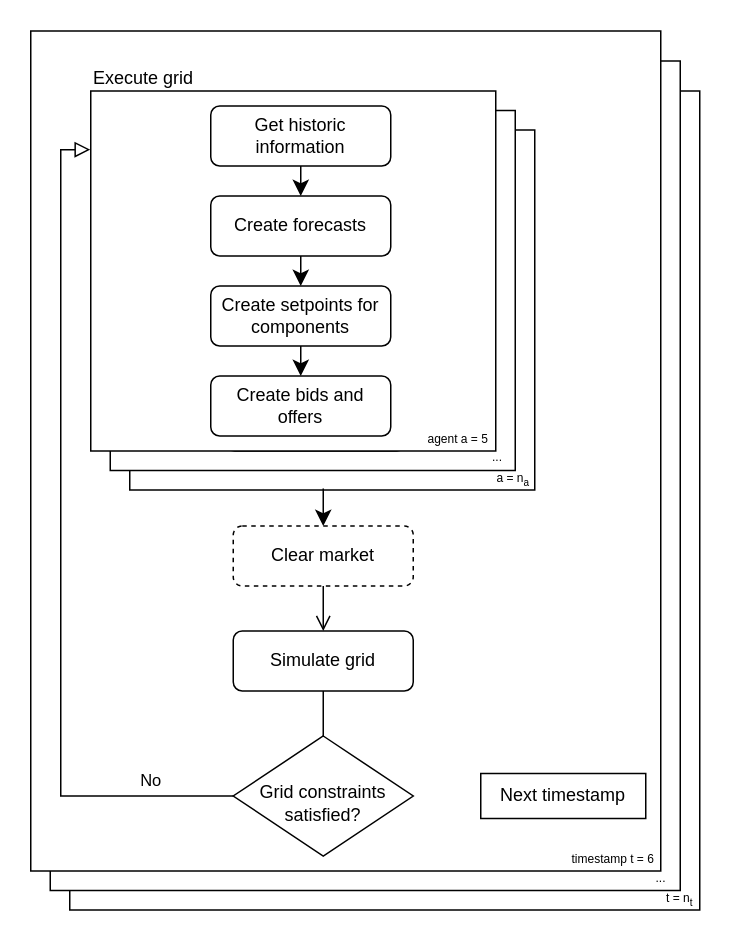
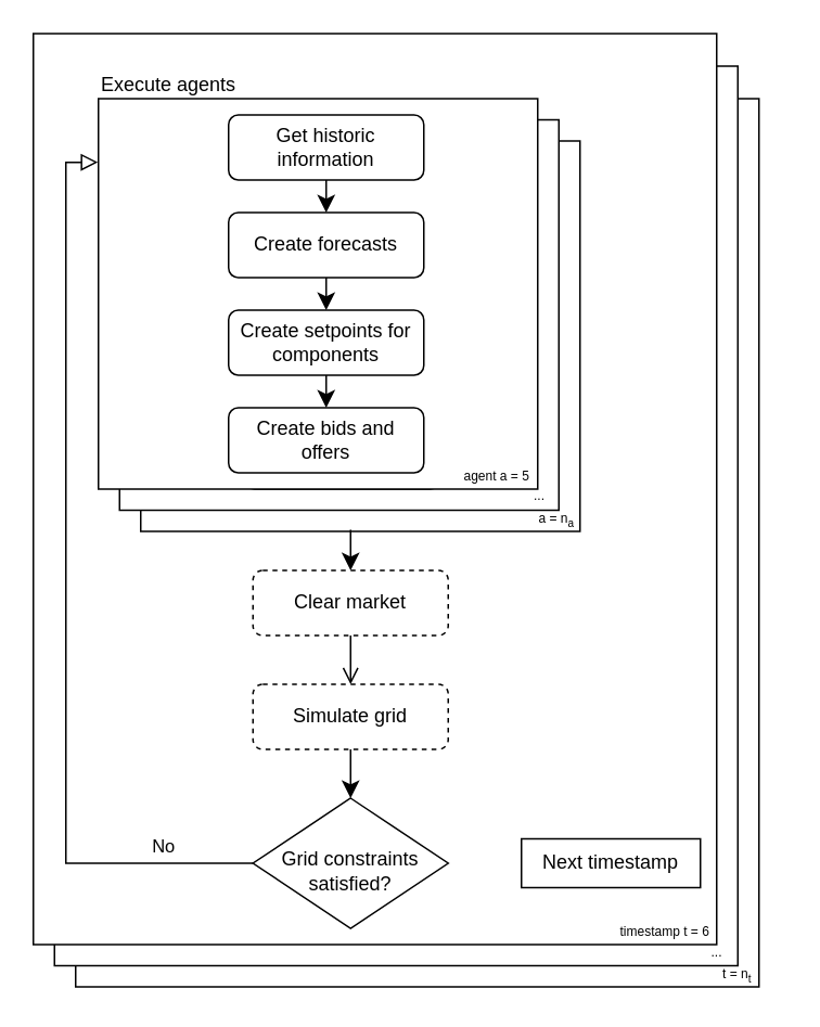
- <mxCell id="26" value="&lt;font style=&quot;font-size: 12px;&quot;&gt;Execute grid&lt;br&gt;&lt;/font&gt;" style="text;html=1;align=left;verticalAlign=middle;whiteSpace=wrap;rounded=0;fontSize=16;movable=1;resizable=1;rotatable=1;deletable=1;editable=1;locked=0;connectable=1;" parent="1" vertex="1"><mxGeometry x="60" y="40" width="150" height="20" as="geometry" /></mxCell>
+ <mxCell id="26" value="&lt;font style=&quot;font-size: 12px;&quot;&gt;Execute agents&lt;br&gt;&lt;/font&gt;" style="text;html=1;align=left;verticalAlign=middle;whiteSpace=wrap;rounded=0;fontSize=16;movable=1;resizable=1;rotatable=1;deletable=1;editable=1;locked=0;connectable=1;" parent="1" vertex="1"><mxGeometry x="60" y="40" width="150" height="20" as="geometry" /></mxCell>
- <mxCell id="39" value="Simulate grid" style="rounded=1;whiteSpace=wrap;html=1;fontSize=12;glass=0;strokeWidth=1;shadow=0;" parent="1" vertex="1"><mxGeometry x="155" y="420" width="120" height="40" as="geometry" /></mxCell>
+ <mxCell id="39" value="Simulate grid" style="rounded=1;whiteSpace=wrap;html=1;fontSize=12;glass=0;strokeWidth=1;shadow=0;dashed=1;" parent="1" vertex="1"><mxGeometry x="155" y="420" width="120" height="40" as="geometry" /></mxCell>
- <mxCell id="44" value="" style="endArrow=none;html=1;rounded=0;fontSize=12;startSize=8;endSize=8;curved=1;entryX=0.5;entryY=0;entryDx=0;entryDy=0;exitX=0.5;exitY=1;exitDx=0;exitDy=0;" parent="1" source="39" target="42" edge="1"><mxGeometry width="50" height="50" relative="1" as="geometry"><mxPoint x="65" y="220" as="sourcePoint" /><mxPoint x="64.8" y="250" as="targetPoint" /></mxGeometry></mxCell>
+ <mxCell id="44" value="" style="endArrow=classic;html=1;rounded=0;fontSize=12;startSize=8;endSize=8;curved=1;entryX=0.5;entryY=0;entryDx=0;entryDy=0;exitX=0.5;exitY=1;exitDx=0;exitDy=0;" parent="1" source="39" target="42" edge="1"><mxGeometry width="50" height="50" relative="1" as="geometry"><mxPoint x="65" y="220" as="sourcePoint" /><mxPoint x="64.8" y="250" as="targetPoint" /></mxGeometry></mxCell>
